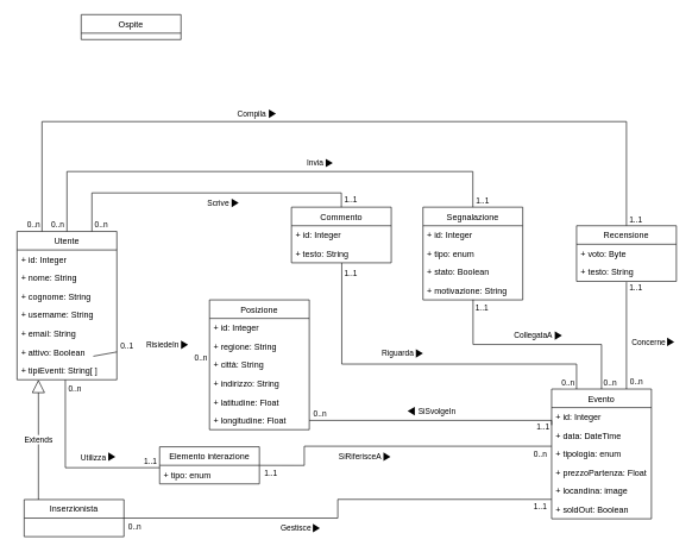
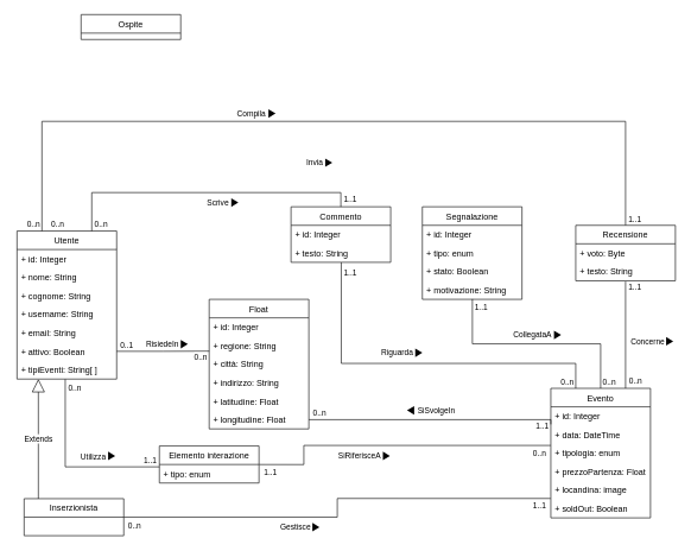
- <mxCell id="5" style="edgeStyle=orthogonalEdgeStyle;rounded=0;orthogonalLoop=1;jettySize=auto;html=1;exitX=0.5;exitY=0;exitDx=0;exitDy=0;entryX=0.5;entryY=0;entryDx=0;entryDy=0;endArrow=none;endFill=0;elbow=vertical;" parent="1" source="10" target="24" edge="1"><mxGeometry relative="1" as="geometry"><Array as="points"><mxPoint x="93" y="240" /><mxPoint x="663" y="240" /></Array></mxGeometry></mxCell>
- <mxCell id="6" value="1..1" style="edgeLabel;html=1;align=center;verticalAlign=middle;resizable=0;points=[];" parent="5" vertex="1" connectable="0"><mxGeometry x="0.969" y="-1" relative="1" as="geometry"><mxPoint x="14" y="1" as="offset" /></mxGeometry></mxCell>
- <mxCell id="79" value="Posizione" style="swimlane;fontStyle=0;childLayout=stackLayout;horizontal=1;startSize=26;fillColor=none;horizontalStack=0;resizeParent=1;resizeParentMax=0;resizeLast=0;collapsible=1;marginBottom=0;" parent="1" vertex="1"><mxGeometry x="293" y="420" width="140" height="182" as="geometry"><mxRectangle x="345" y="462" width="90" height="30" as="alternateBounds" /></mxGeometry></mxCell>
+ <mxCell id="79" value="Float" style="swimlane;fontStyle=0;childLayout=stackLayout;horizontal=1;startSize=26;fillColor=none;horizontalStack=0;resizeParent=1;resizeParentMax=0;resizeLast=0;collapsible=1;marginBottom=0;" parent="1" vertex="1"><mxGeometry x="293" y="420" width="140" height="182" as="geometry"><mxRectangle x="345" y="462" width="90" height="30" as="alternateBounds" /></mxGeometry></mxCell>
- <mxCell id="89" style="edgeStyle=orthogonalEdgeStyle;rounded=0;orthogonalLoop=1;jettySize=auto;html=1;exitX=1;exitY=0.5;exitDx=0;exitDy=0;endArrow=none;endFill=0;" parent="1" source="16" target="92" edge="1"><mxGeometry relative="1" as="geometry"><mxPoint x="303" y="493" as="targetPoint" /></mxGeometry></mxCell>
+ <mxCell id="89" style="edgeStyle=orthogonalEdgeStyle;rounded=0;orthogonalLoop=1;jettySize=auto;html=1;exitX=1;exitY=0.5;exitDx=0;exitDy=0;endArrow=none;endFill=0;entryX=0;entryY=0.799;entryDx=0;entryDy=0;entryPerimeter=0;" parent="1" source="16" target="81" edge="1"><mxGeometry relative="1" as="geometry"><mxPoint x="303" y="493" as="targetPoint" /></mxGeometry></mxCell>
